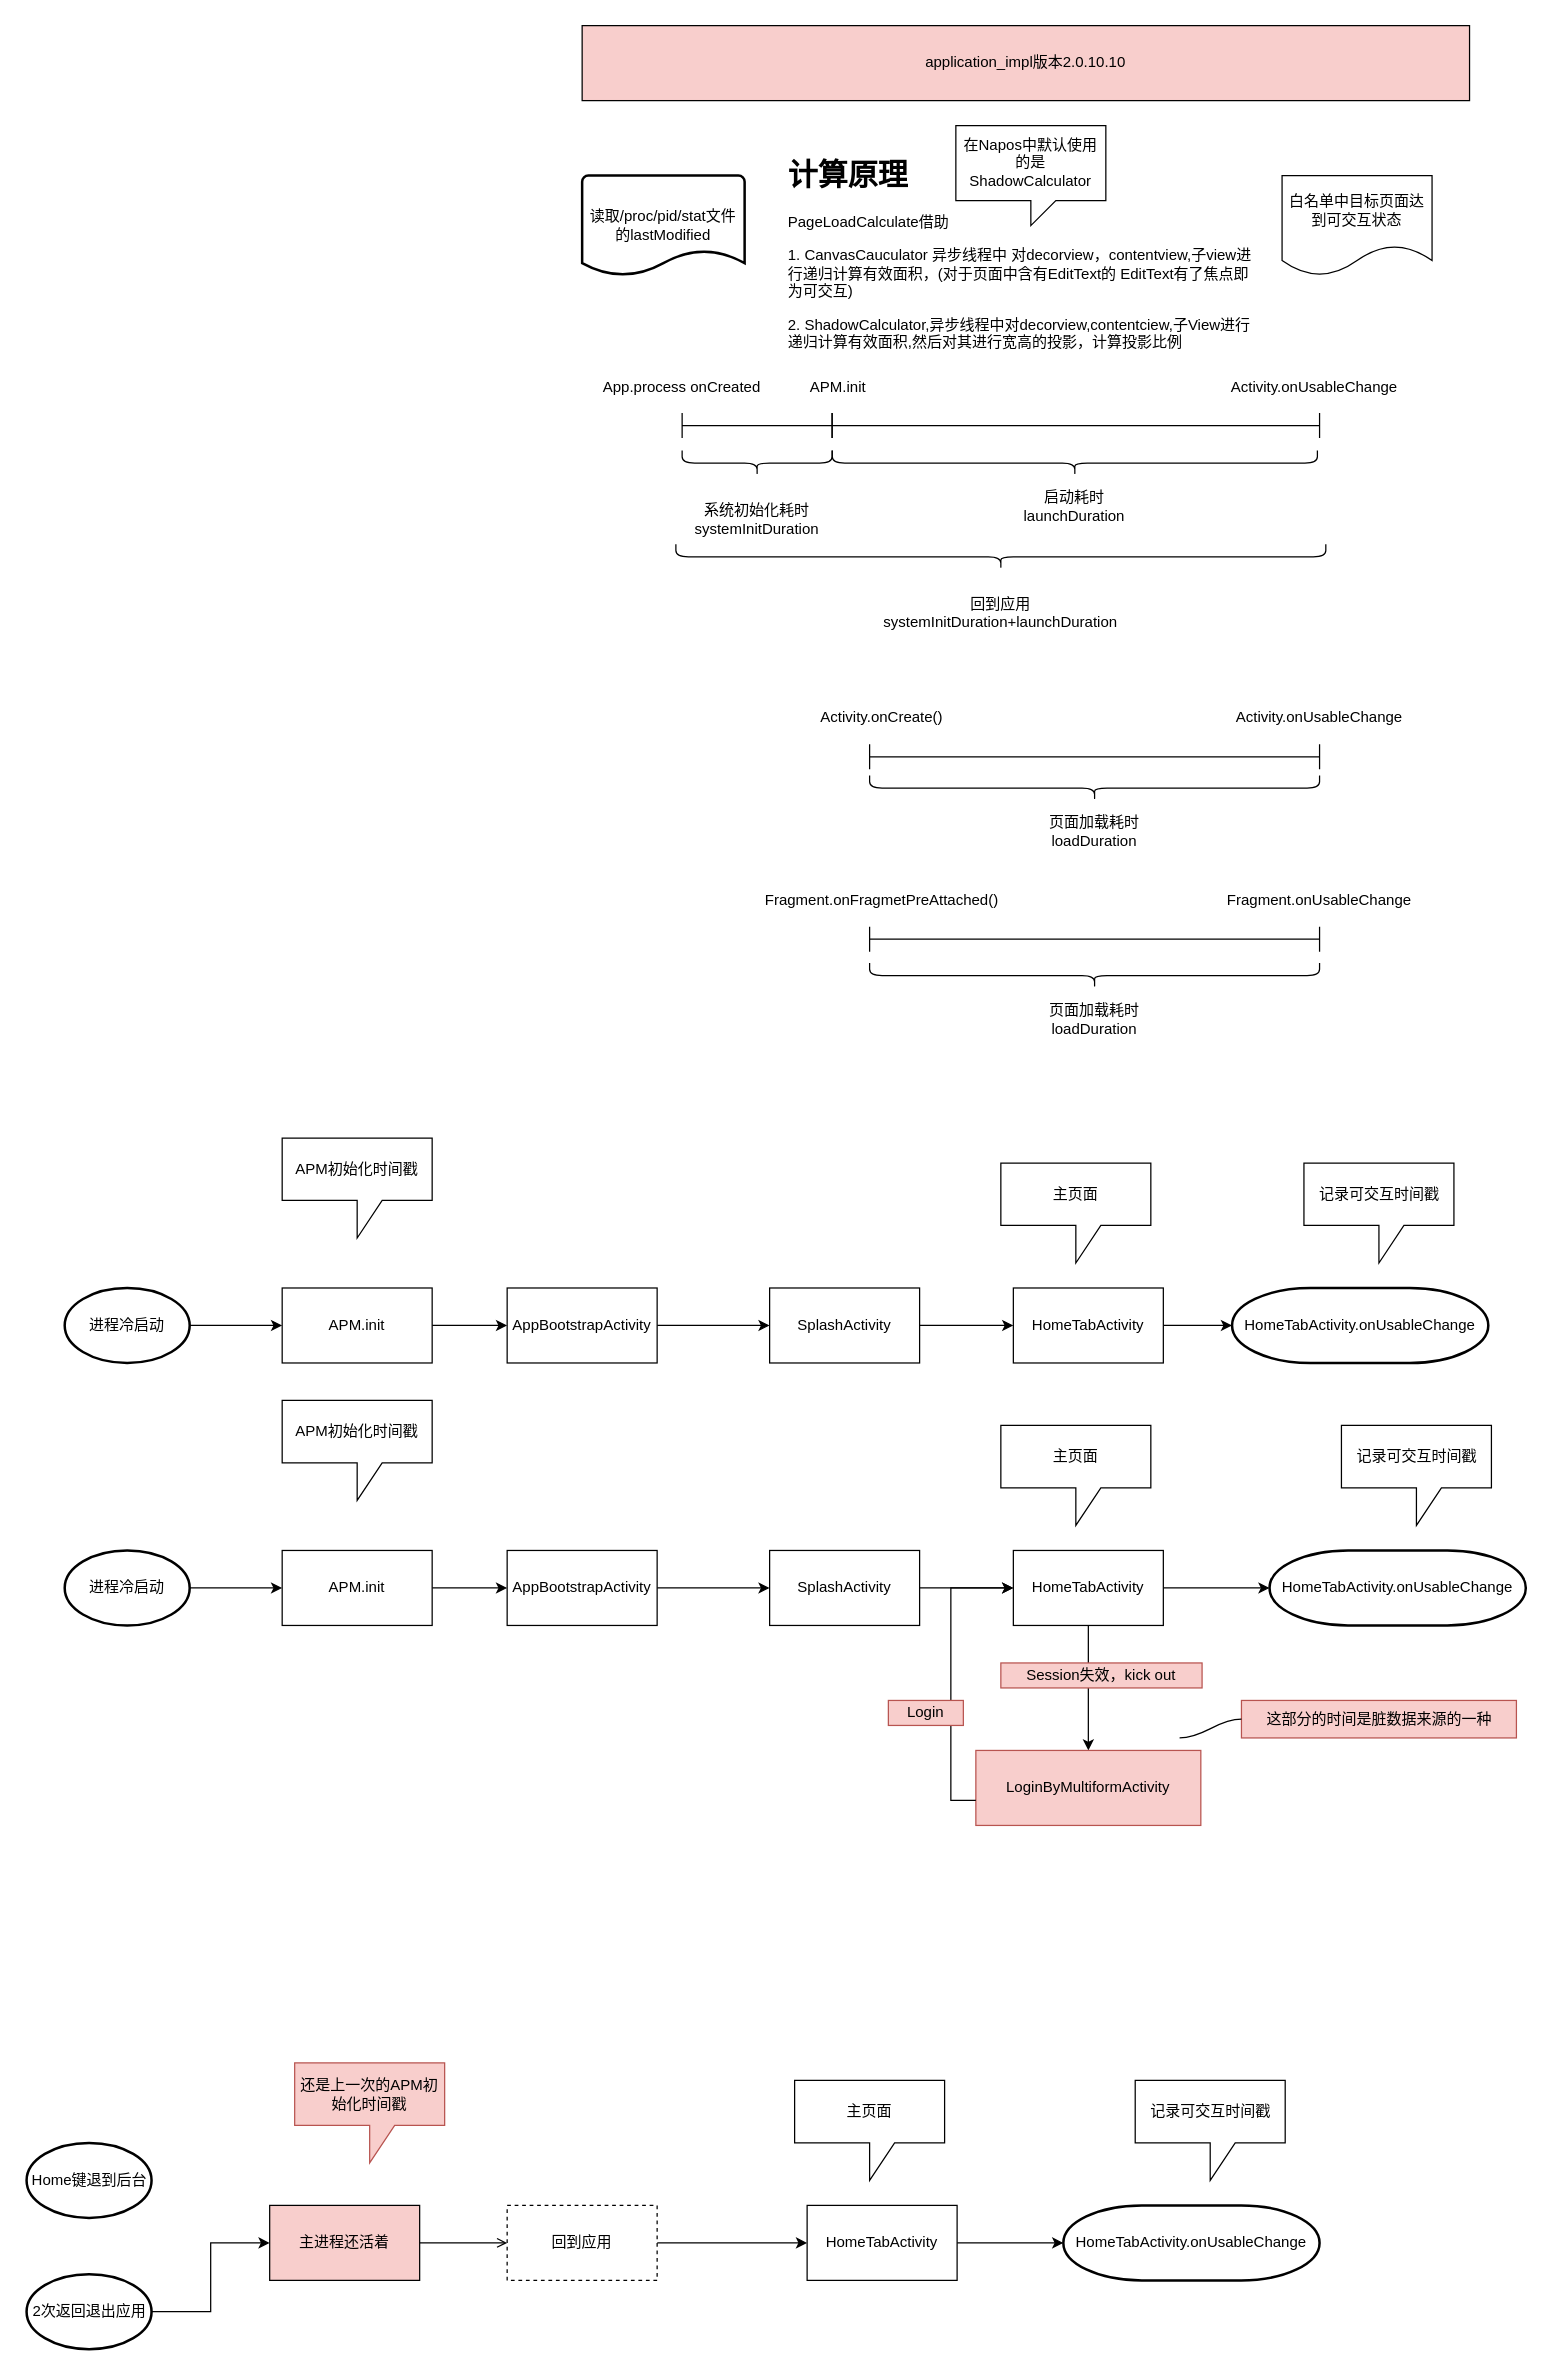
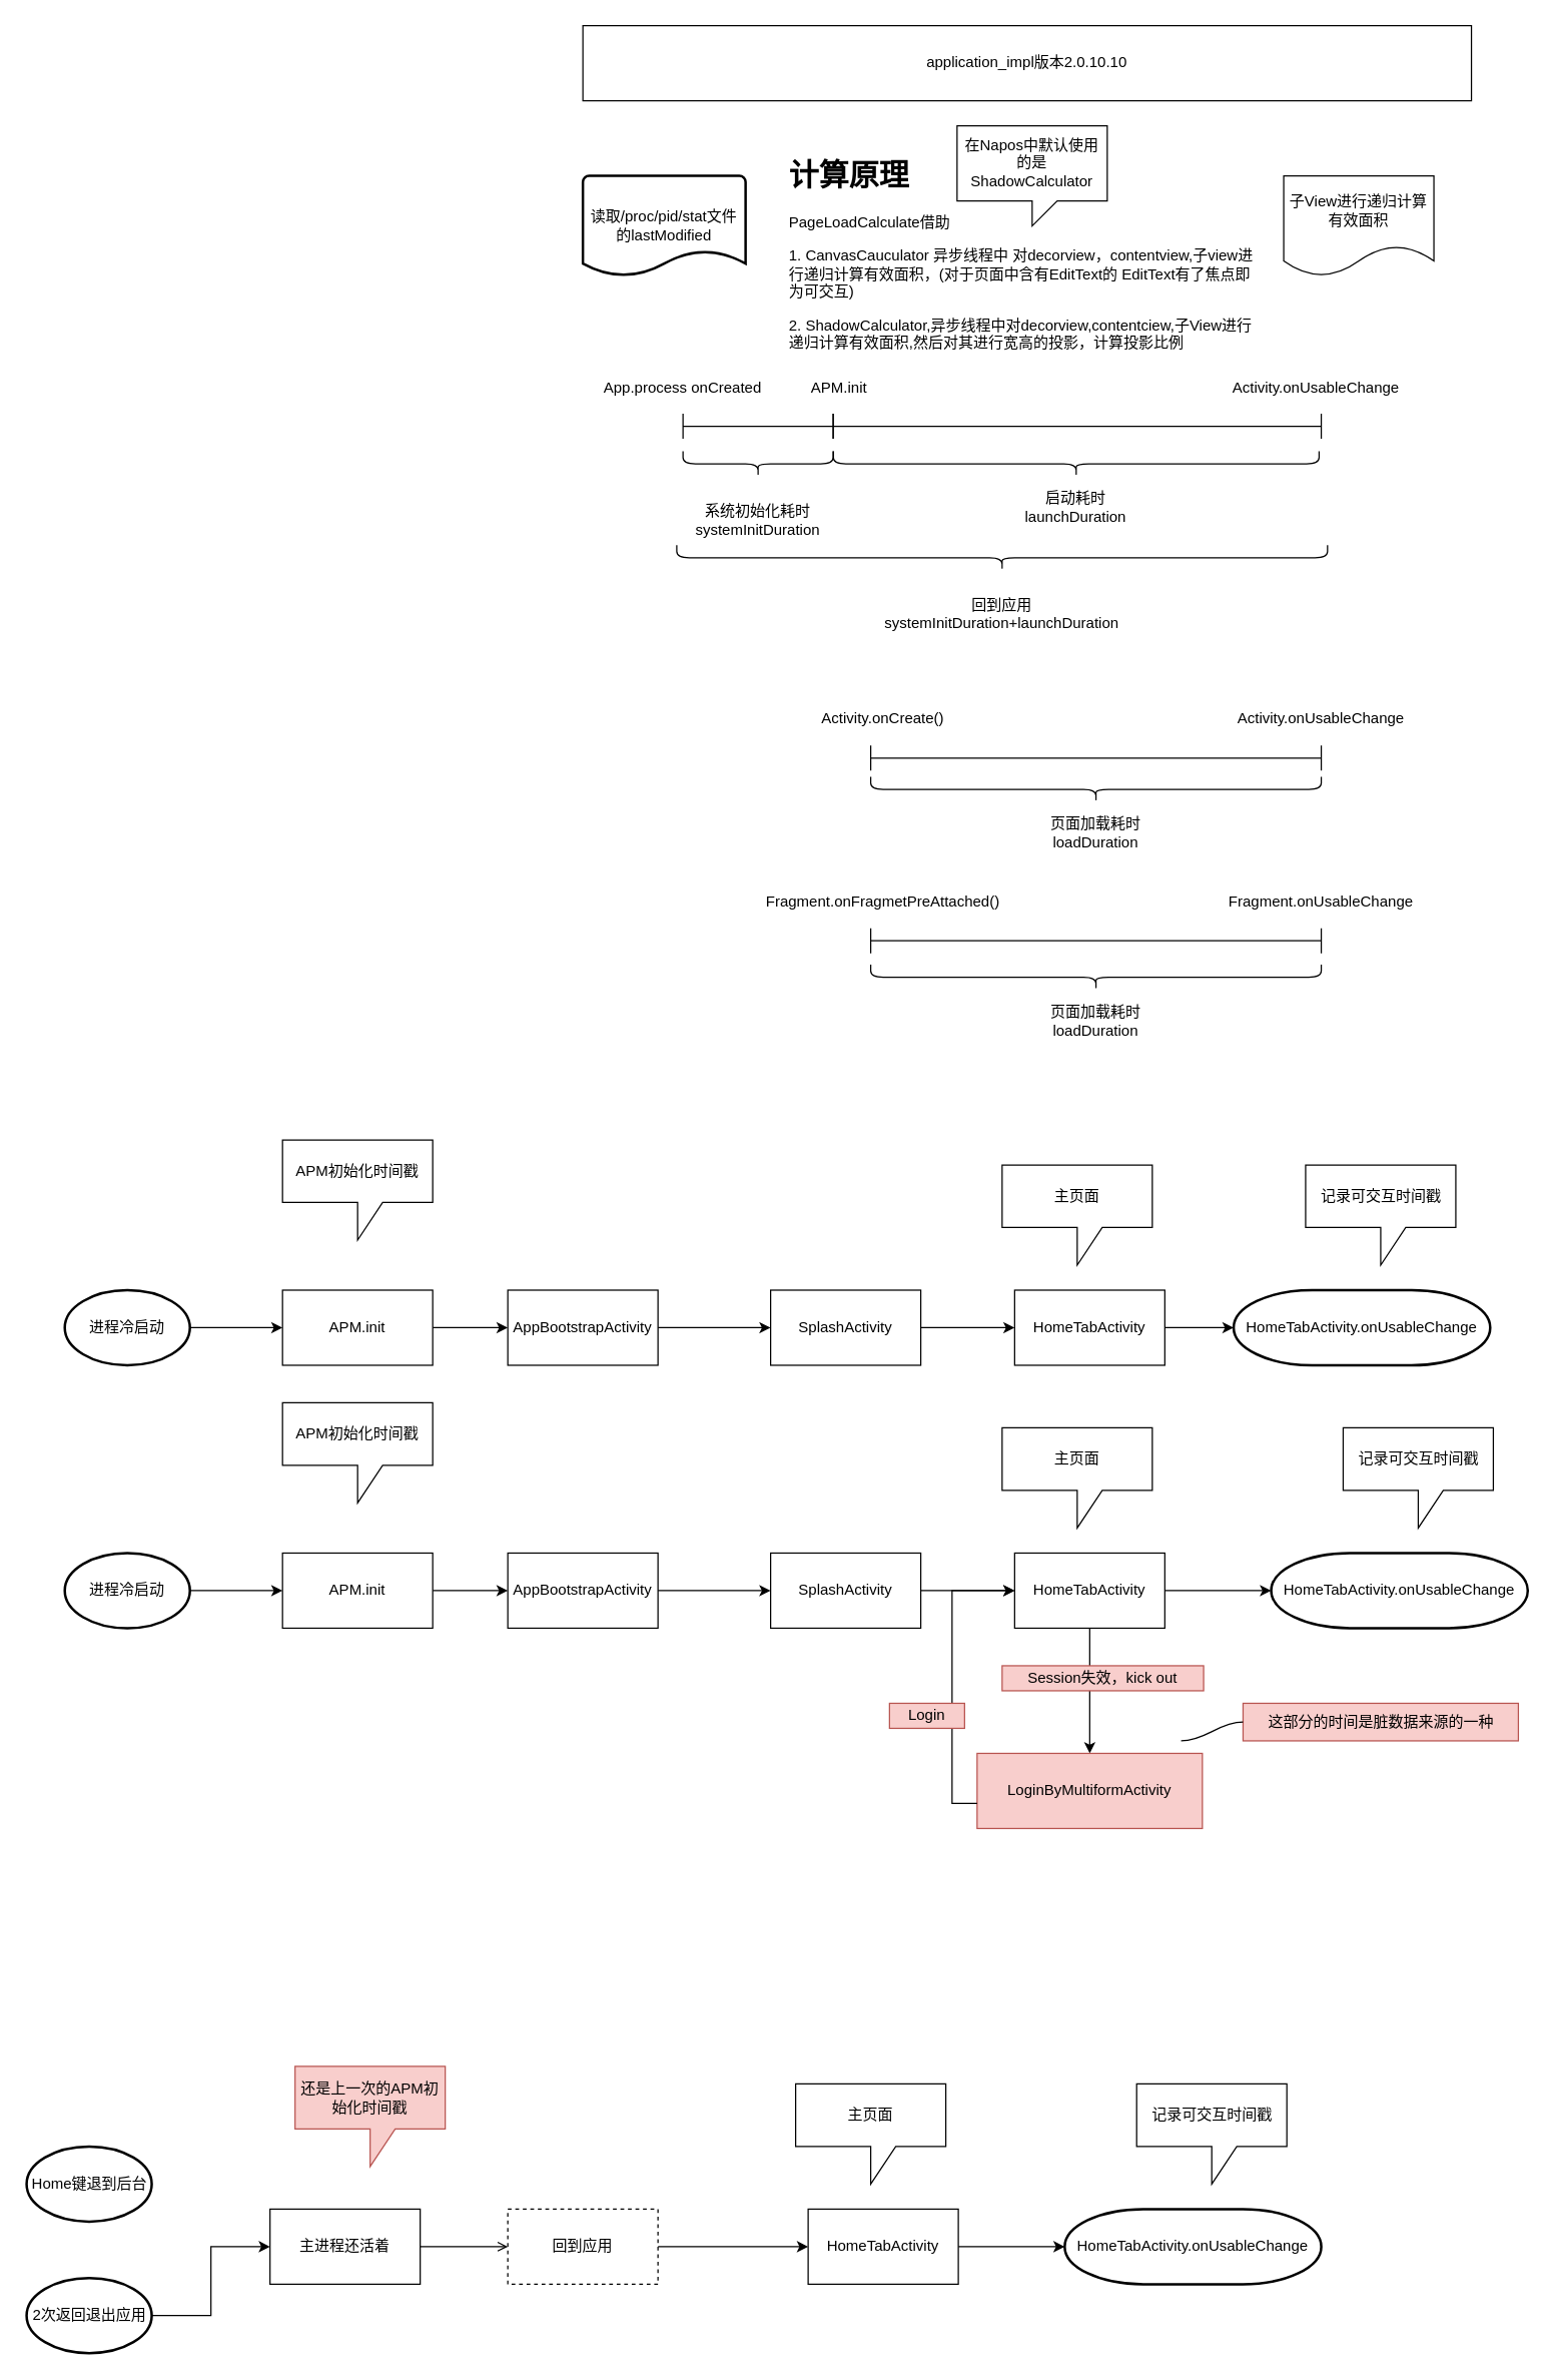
- <mxCell id="10" value="application_impl版本2.0.10.10" style="rounded=0;whiteSpace=wrap;html=1;fillColor=#f8cecc;" vertex="1" parent="1"><mxGeometry y="20" width="710" height="60" as="geometry" x="465" /></mxCell>
+ <mxCell id="10" value="application_impl版本2.0.10.10" style="rounded=0;whiteSpace=wrap;html=1;" vertex="1" parent="1"><mxGeometry y="20" width="710" height="60" as="geometry" x="465" /></mxCell>
- <mxCell id="8" value="白名单中目标页面达到可交互状态" style="shape=document;whiteSpace=wrap;html=1;boundedLbl=1;" vertex="1" parent="1"><mxGeometry x="1025" y="140" width="120" height="80" as="geometry" /></mxCell>
+ <mxCell id="8" value="子View进行递归计算有效面积" style="shape=document;whiteSpace=wrap;html=1;boundedLbl=1;" vertex="1" parent="1"><mxGeometry x="1025" y="140" width="120" height="80" as="geometry" /></mxCell>
- <mxCell id="72" value="主进程还活着" style="rounded=0;whiteSpace=wrap;html=1;fillColor=#f8cecc;" vertex="1" parent="1"><mxGeometry x="215" y="1764" width="120" height="60" as="geometry" /></mxCell>
+ <mxCell id="72" value="主进程还活着" style="rounded=0;whiteSpace=wrap;html=1;" vertex="1" parent="1"><mxGeometry x="215" y="1764" width="120" height="60" as="geometry" /></mxCell>
